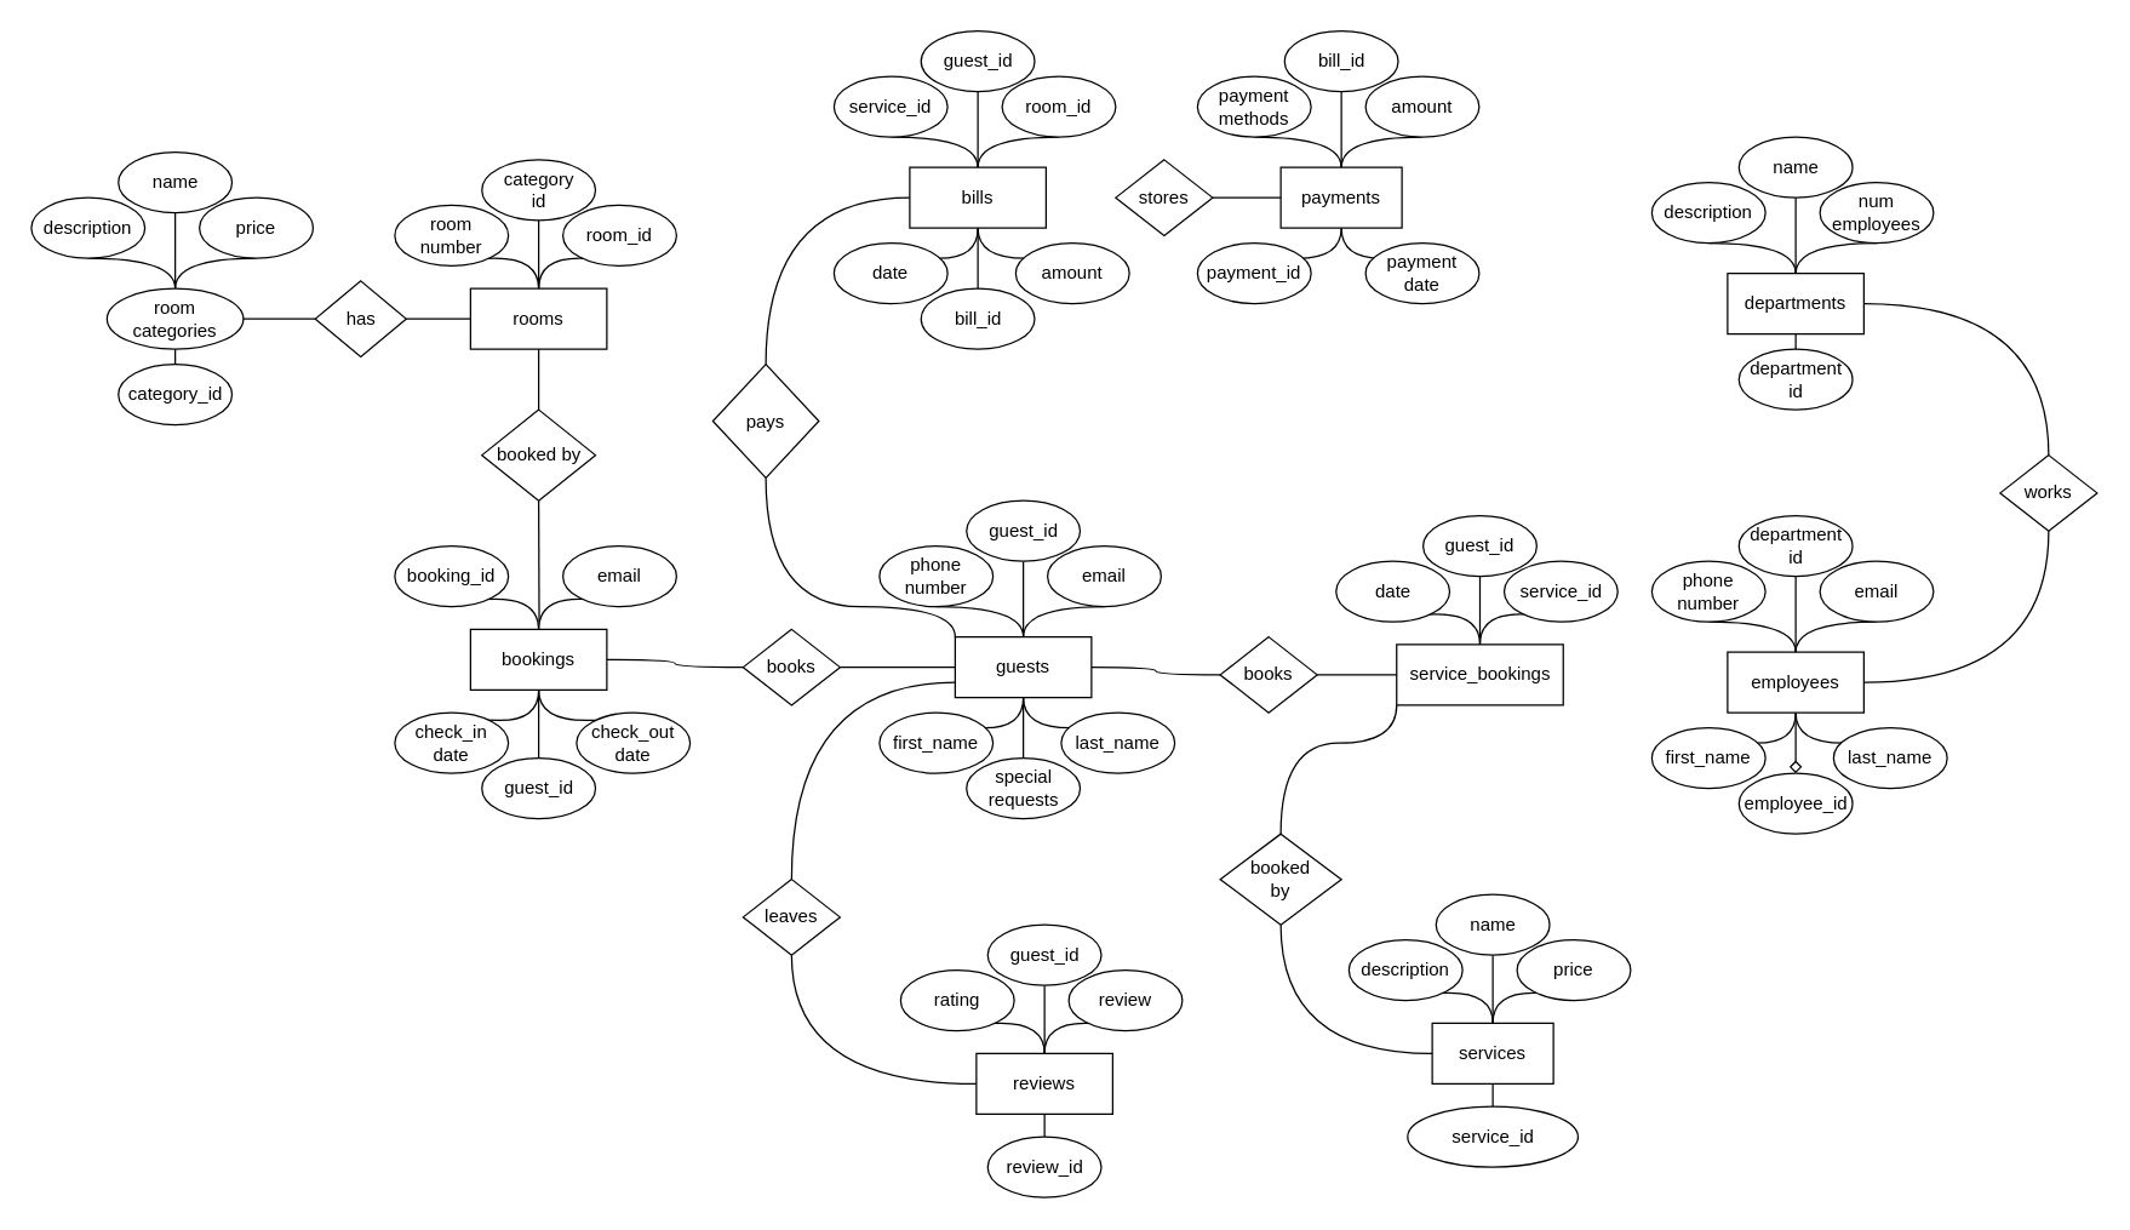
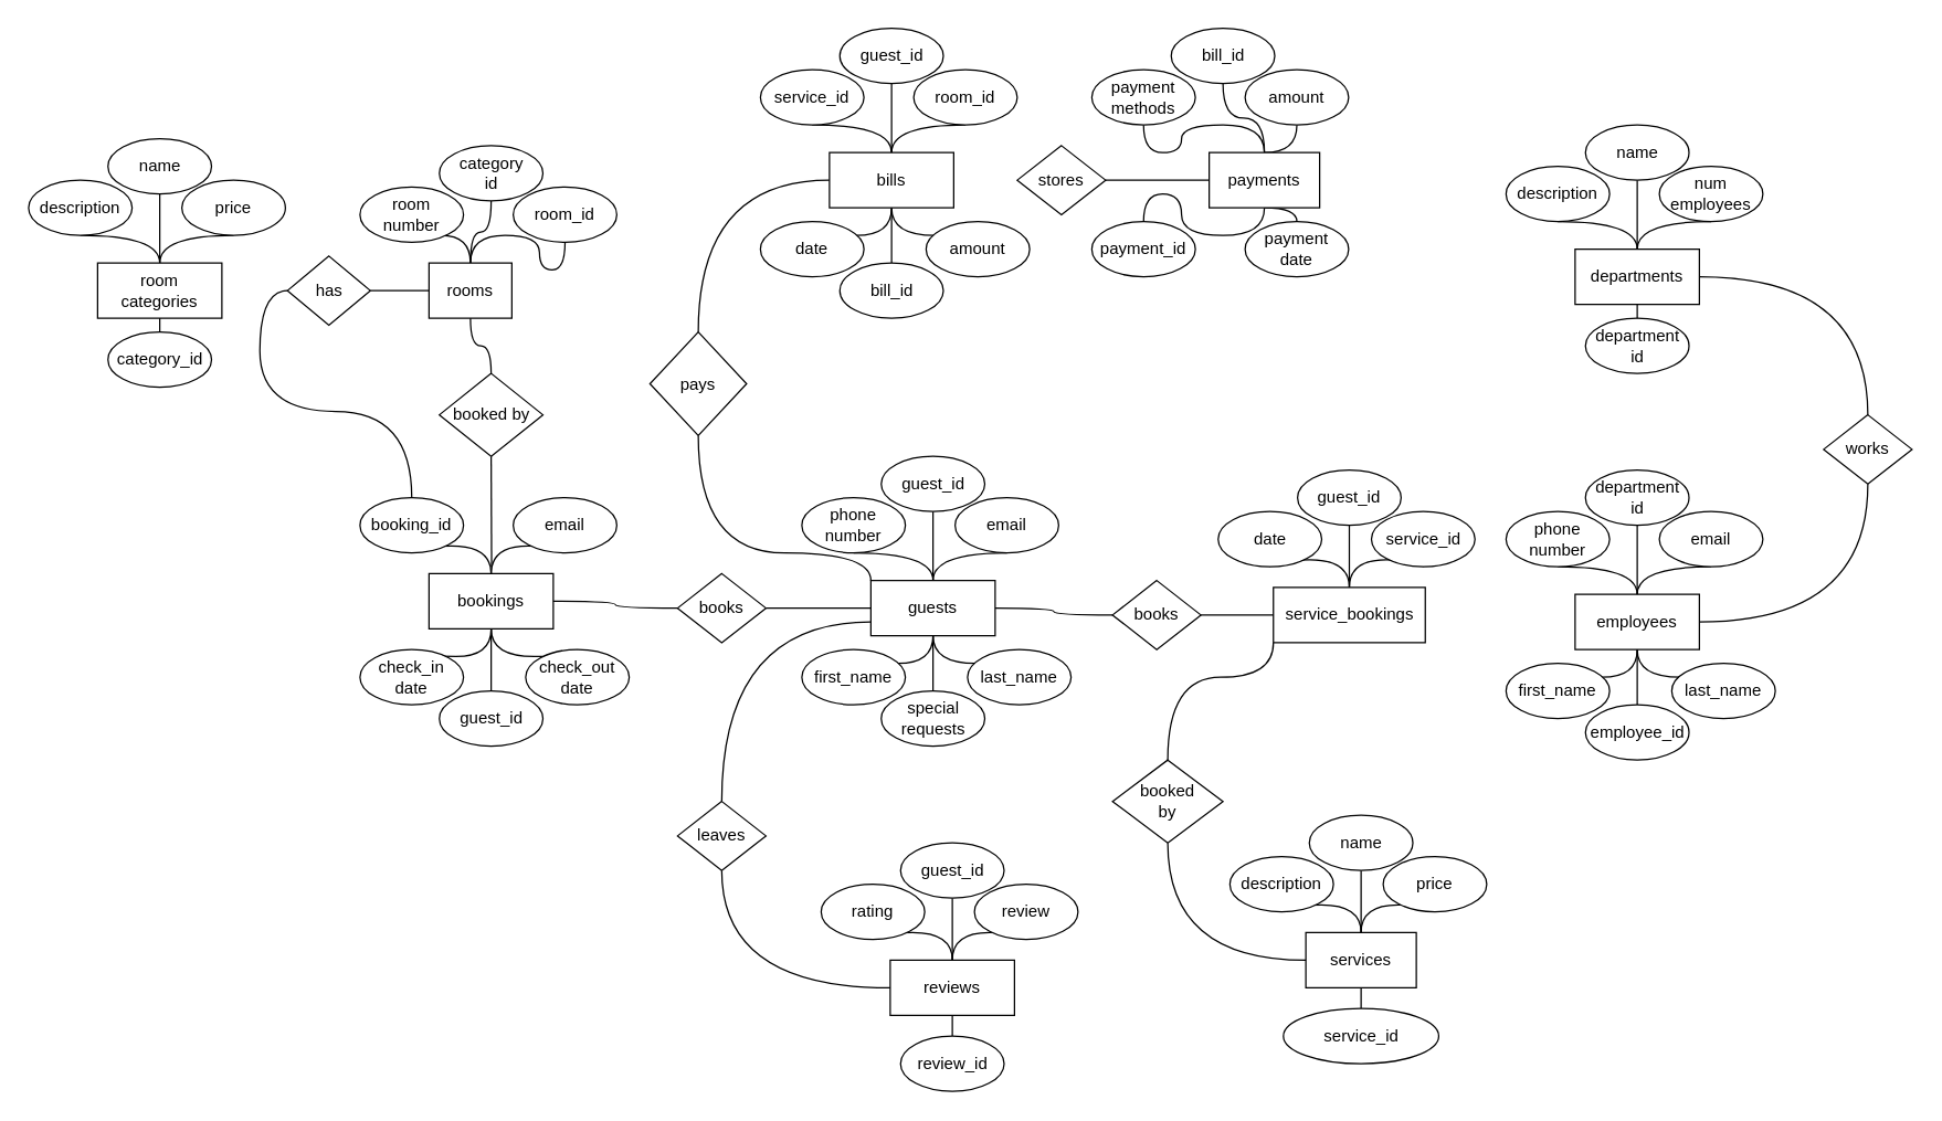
- <mxCell id="73" value="payments" style="rounded=0;whiteSpace=wrap;html=1;" vertex="1" parent="1"><mxGeometry x="845" y="110" width="80" height="40" as="geometry" /></mxCell>
+ <mxCell id="73" value="payments" style="rounded=0;whiteSpace=wrap;html=1;" vertex="1" parent="1"><mxGeometry x="875" y="110" width="80" height="40" as="geometry" /></mxCell>
- <mxCell id="91" value="room&lt;br&gt;categories" style="ellipse;whiteSpace=wrap;html=1;" vertex="1" parent="1"><mxGeometry y="190" width="90" height="40" as="geometry" x="70" /></mxCell>
+ <mxCell id="91" value="room&lt;br&gt;categories" style="rounded=0;whiteSpace=wrap;html=1;" vertex="1" parent="1"><mxGeometry y="190" width="90" height="40" as="geometry" x="70" /></mxCell>
- <mxCell id="119" style="edgeStyle=orthogonalEdgeStyle;curved=1;orthogonalLoop=1;jettySize=auto;html=1;exitX=0;exitY=0.5;exitDx=0;exitDy=0;entryX=1;entryY=0.5;entryDx=0;entryDy=0;strokeColor=default;endArrow=none;endFill=0;" edge="1" parent="1" source="120" target="91"><mxGeometry relative="1" as="geometry" /></mxCell>
+ <mxCell id="119" style="edgeStyle=orthogonalEdgeStyle;curved=1;orthogonalLoop=1;jettySize=auto;html=1;exitX=0;exitY=0.5;exitDx=0;exitDy=0;strokeColor=default;endArrow=none;endFill=0;" edge="1" parent="1" source="120" target="40"><mxGeometry relative="1" as="geometry" /></mxCell>
- <mxCell id="83" value="rooms" style="rounded=0;whiteSpace=wrap;html=1;" vertex="1" parent="1"><mxGeometry x="310" y="190" width="90" height="40" as="geometry" /></mxCell>
+ <mxCell id="83" value="rooms" style="rounded=0;whiteSpace=wrap;html=1;" vertex="1" parent="1"><mxGeometry x="310" y="190" width="60" height="40" as="geometry" /></mxCell>
- <mxCell id="109" style="edgeStyle=orthogonalEdgeStyle;curved=1;orthogonalLoop=1;jettySize=auto;html=1;exitX=0.5;exitY=1;exitDx=0;exitDy=0;strokeColor=default;endArrow=diamond;endFill=0;" edge="1" parent="1" source="112" target="117"><mxGeometry relative="1" as="geometry" /></mxCell>
+ <mxCell id="109" style="edgeStyle=orthogonalEdgeStyle;curved=1;orthogonalLoop=1;jettySize=auto;html=1;exitX=0.5;exitY=1;exitDx=0;exitDy=0;strokeColor=default;endArrow=none;endFill=0;" edge="1" parent="1" source="112" target="117"><mxGeometry relative="1" as="geometry" /></mxCell>
